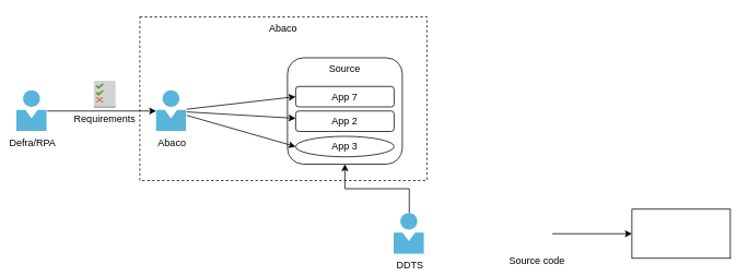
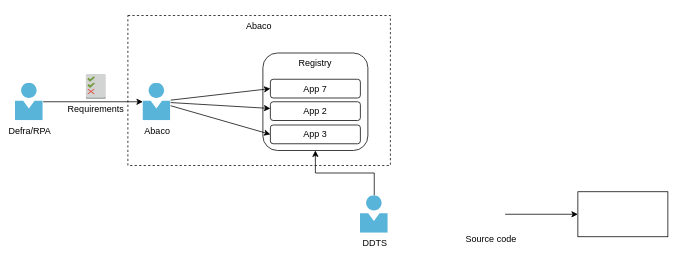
- <mxCell id="3" value="Source" style="rounded=1;whiteSpace=wrap;html=1;verticalAlign=top;" vertex="1" parent="1"><mxGeometry x="350" y="70" width="140" height="130" as="geometry" /></mxCell>
+ <mxCell id="3" value="Registry" style="rounded=1;whiteSpace=wrap;html=1;verticalAlign=top;" vertex="1" parent="1"><mxGeometry x="350" y="70" width="140" height="130" as="geometry" /></mxCell>
- <mxCell id="13" value="App 3" style="ellipse;whiteSpace=wrap;html=1;" vertex="1" parent="1"><mxGeometry x="360" y="166" width="120" height="25" as="geometry" /></mxCell>
+ <mxCell id="13" value="App 3" style="rounded=1;whiteSpace=wrap;html=1;" vertex="1" parent="1"><mxGeometry x="360" y="166" width="120" height="25" as="geometry" /></mxCell>
